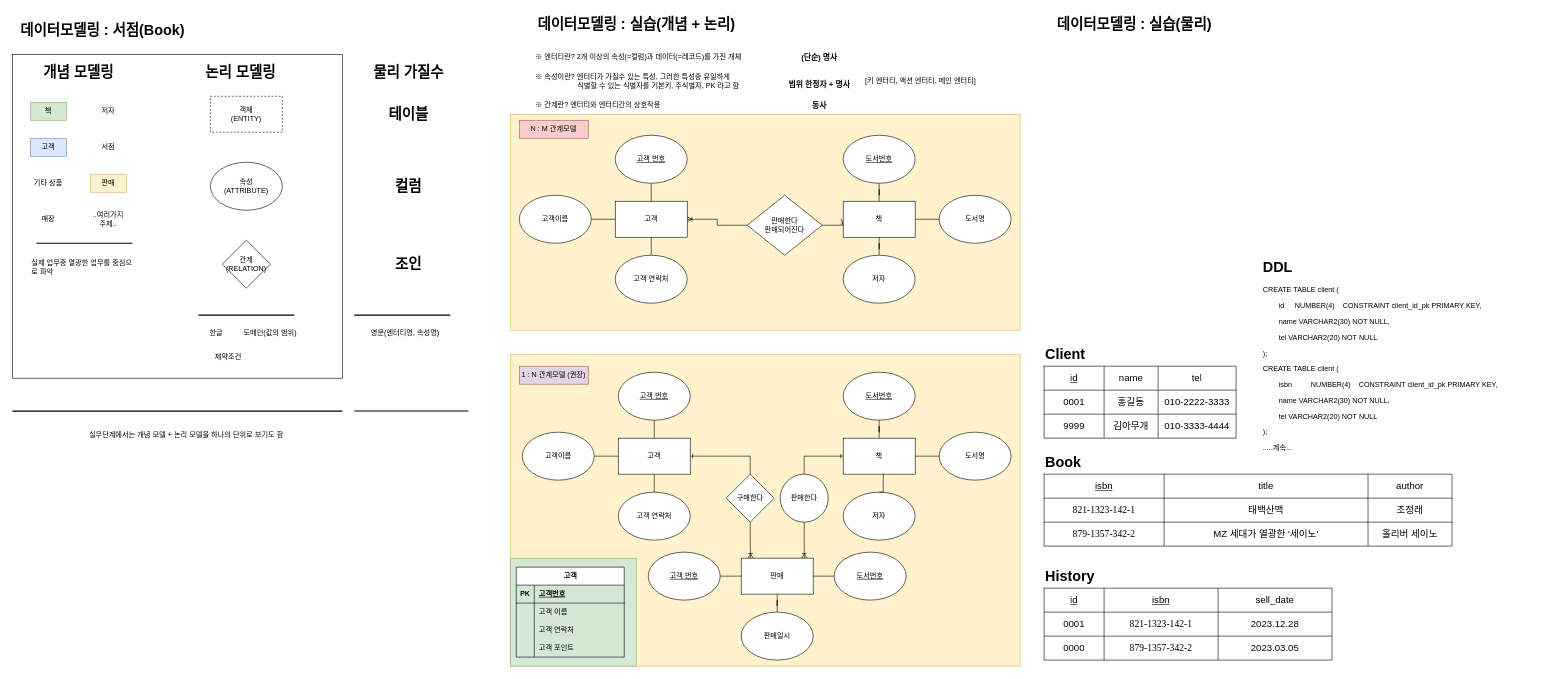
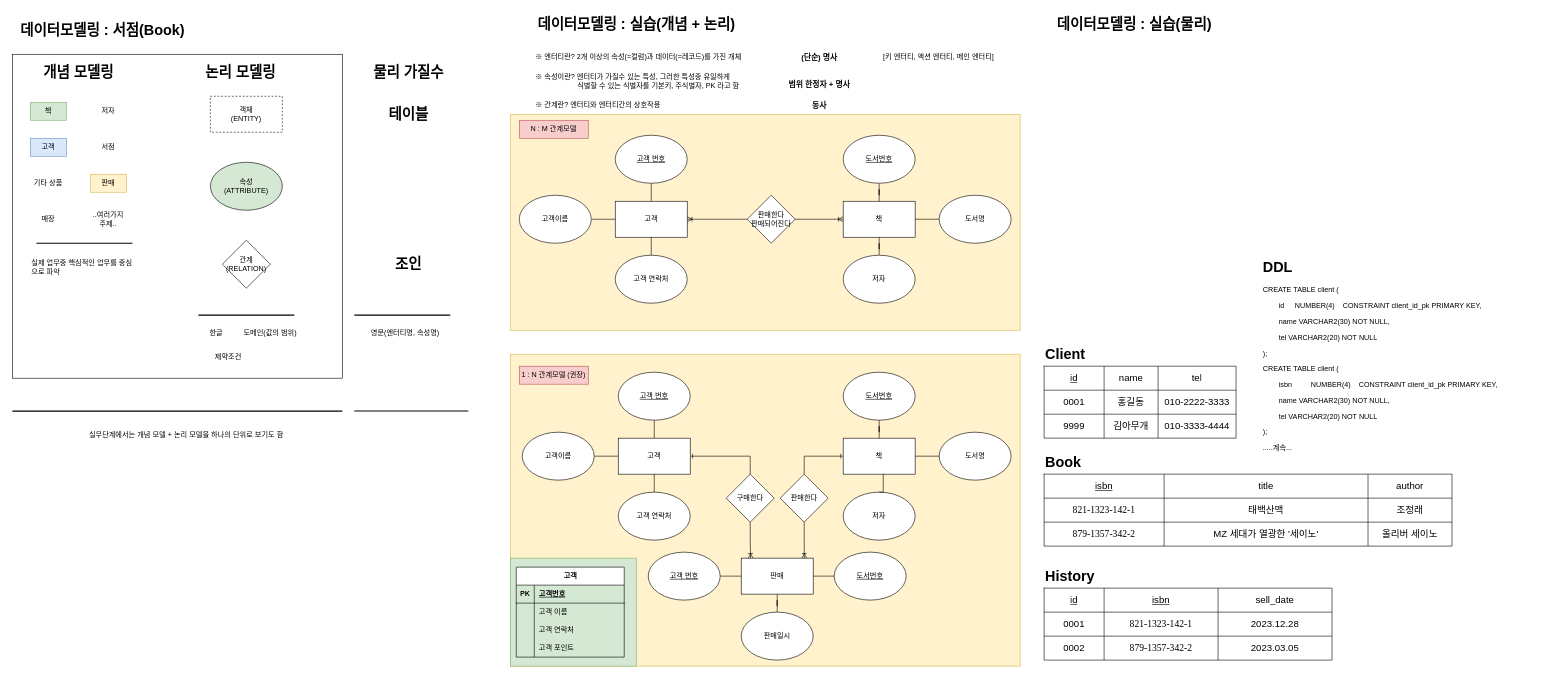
- <mxCell id="59" value="[키 엔터티, 액션 엔터티, 메인 엔터티]" style="text;html=1;align=left;verticalAlign=middle;whiteSpace=wrap;rounded=0;" vertex="1" parent="1"><mxGeometry x="1440" y="120" width="200" height="30" as="geometry" /></mxCell>
+ <mxCell id="59" value="[키 엔터티, 액션 엔터티, 메인 엔터티]" style="text;html=1;align=left;verticalAlign=middle;whiteSpace=wrap;rounded=0;" vertex="1" parent="1"><mxGeometry x="1470" y="80" width="200" height="30" as="geometry" /></mxCell>
- <mxCell id="7" value="속성&lt;div&gt;(ATTRIBUTE)&lt;/div&gt;" style="ellipse;whiteSpace=wrap;html=1;" vertex="1" parent="1"><mxGeometry x="350" y="270" width="120" height="80" as="geometry" /></mxCell>
+ <mxCell id="7" value="속성&lt;div&gt;(ATTRIBUTE)&lt;/div&gt;" style="ellipse;whiteSpace=wrap;html=1;fillColor=#d5e8d4;" vertex="1" parent="1"><mxGeometry x="350" y="270" width="120" height="80" as="geometry" /></mxCell>
- <mxCell id="22" value="컬럼" style="text;strokeColor=none;fillColor=none;html=1;fontSize=24;fontStyle=1;verticalAlign=middle;align=center;" vertex="1" parent="1"><mxGeometry x="630" y="290" width="100" height="40" as="geometry" /></mxCell>
- <mxCell id="36" value="판매한다&lt;div&gt;판매되어진다&lt;/div&gt;" style="rhombus;whiteSpace=wrap;html=1;" vertex="1" parent="1"><mxGeometry x="1245" y="325" width="125" height="100" as="geometry" /></mxCell>
+ <mxCell id="36" value="판매한다&lt;div&gt;판매되어진다&lt;/div&gt;" style="rhombus;whiteSpace=wrap;html=1;" vertex="1" parent="1"><mxGeometry x="1245" y="325" width="80" height="80" as="geometry" /></mxCell>
- <mxCell id="19" value="실제 업무중 열광한 업무를 중심으로 파악" style="text;html=1;align=left;verticalAlign=middle;whiteSpace=wrap;rounded=0;" vertex="1" parent="1"><mxGeometry x="50" y="420" width="170" height="50" as="geometry" /></mxCell>
+ <mxCell id="19" value="실제 업무중 핵심적인 업무를 중심으로 파악" style="text;html=1;align=left;verticalAlign=middle;whiteSpace=wrap;rounded=0;" vertex="1" parent="1"><mxGeometry x="50" y="420" width="170" height="50" as="geometry" /></mxCell>
- <mxCell id="87" value="1 : N 관계모델 (권장)" style="rounded=0;whiteSpace=wrap;html=1;fillColor=#e1d5e7;strokeColor=#b85450;" vertex="1" parent="1"><mxGeometry x="865" y="610" width="115" height="30" as="geometry" /></mxCell>
+ <mxCell id="87" value="1 : N 관계모델 (권장)" style="rounded=0;whiteSpace=wrap;html=1;fillColor=#f8cecc;strokeColor=#b85450;" vertex="1" parent="1"><mxGeometry x="865" y="610" width="115" height="30" as="geometry" /></mxCell>
- <mxCell id="81" value="판매한다" style="ellipse;whiteSpace=wrap;html=1;" vertex="1" parent="1"><mxGeometry x="1300" y="790" width="80" height="80" as="geometry" /></mxCell>
+ <mxCell id="81" value="판매한다" style="rhombus;whiteSpace=wrap;html=1;" vertex="1" parent="1"><mxGeometry x="1300" y="790" width="80" height="80" as="geometry" /></mxCell>
- <mxCell id="142" value="0000" style="shape=partialRectangle;html=1;whiteSpace=wrap;connectable=0;strokeColor=inherit;overflow=hidden;fillColor=none;top=0;left=0;bottom=0;right=0;pointerEvents=1;fontSize=16;" vertex="1" parent="141"><mxGeometry width="100" height="40" as="geometry"><mxRectangle width="100" height="40" as="alternateBounds" /></mxGeometry></mxCell>
+ <mxCell id="142" value="0002" style="shape=partialRectangle;html=1;whiteSpace=wrap;connectable=0;strokeColor=inherit;overflow=hidden;fillColor=none;top=0;left=0;bottom=0;right=0;pointerEvents=1;fontSize=16;" vertex="1" parent="141"><mxGeometry width="100" height="40" as="geometry"><mxRectangle width="100" height="40" as="alternateBounds" /></mxGeometry></mxCell>
